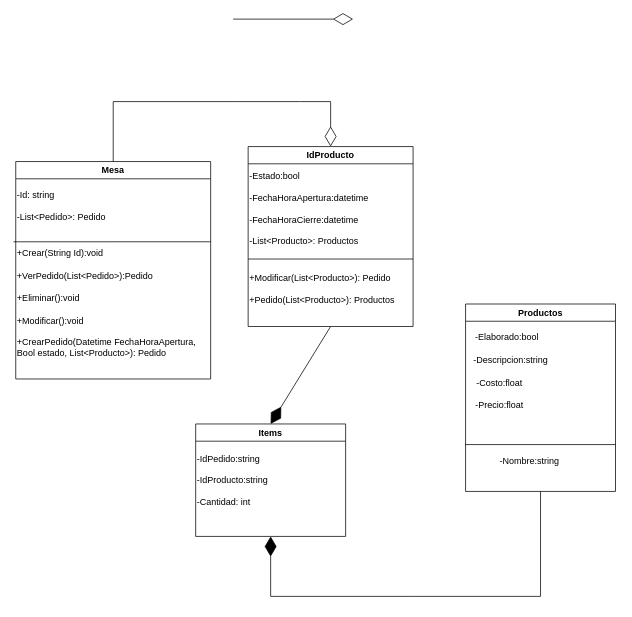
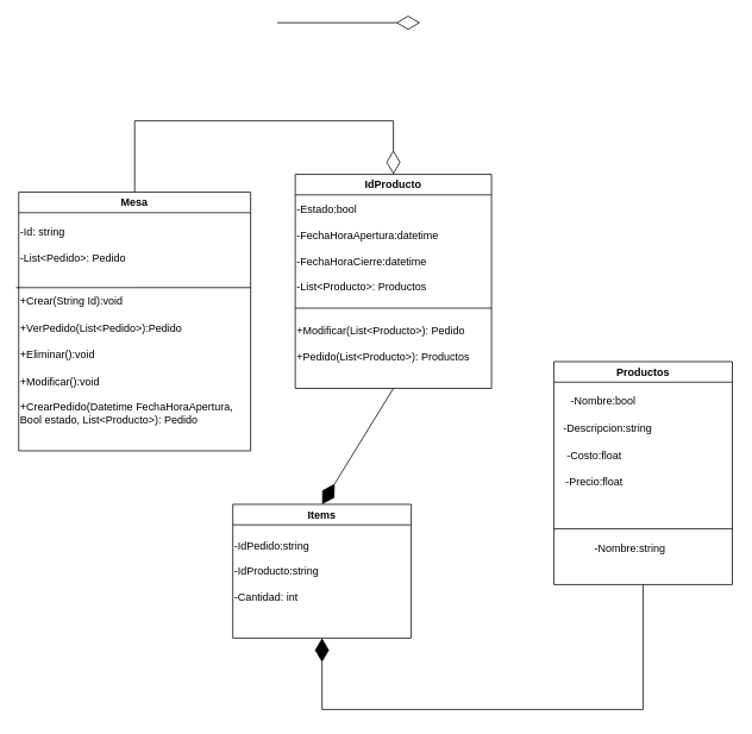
- <mxCell id="12" value="-Elaborado:bool" style="text;html=1;align=center;verticalAlign=middle;resizable=0;points=[];autosize=1;strokeColor=none;fillColor=none;" vertex="1" parent="11"><mxGeometry y="30" width="110" height="30" as="geometry" /></mxCell>
+ <mxCell id="12" value="-Nombre:bool" style="text;html=1;align=center;verticalAlign=middle;resizable=0;points=[];autosize=1;strokeColor=none;fillColor=none;" vertex="1" parent="11"><mxGeometry y="30" width="110" height="30" as="geometry" /></mxCell>
